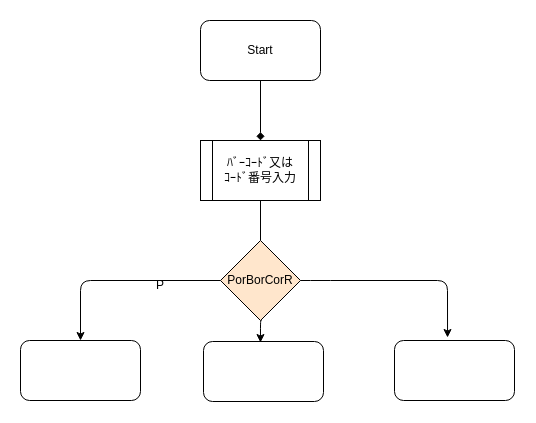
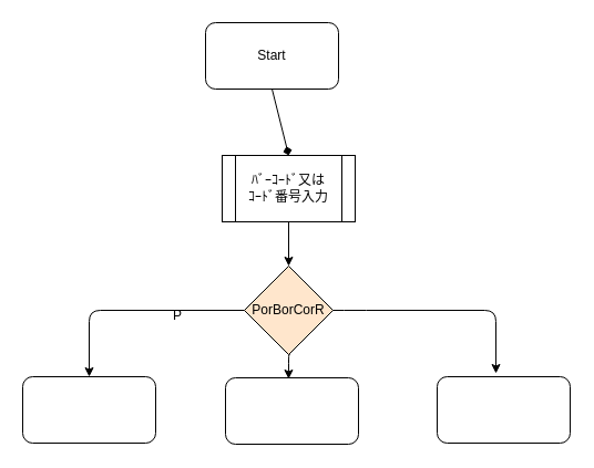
- <mxCell id="2" value="Start" style="rounded=1;whiteSpace=wrap;html=1;" parent="1" vertex="1"><mxGeometry x="200" y="20" width="120" height="60" as="geometry" /></mxCell>
+ <mxCell id="2" value="Start" style="rounded=1;whiteSpace=wrap;html=1;" parent="1" vertex="1"><mxGeometry x="185" y="20" width="120" height="60" as="geometry" /></mxCell>
- <mxCell id="3" value="" style="edgeStyle=none;html=1;entryX=0.5;entryY=0;entryDx=0;entryDy=0;endArrow=none;" parent="1" source="4" target="5" edge="1"><mxGeometry relative="1" as="geometry"><mxPoint x="260" y="280" as="targetPoint" /></mxGeometry></mxCell>
+ <mxCell id="3" value="" style="edgeStyle=none;html=1;entryX=0.5;entryY=0;entryDx=0;entryDy=0;" parent="1" source="4" target="5" edge="1"><mxGeometry relative="1" as="geometry"><mxPoint x="260" y="280" as="targetPoint" /></mxGeometry></mxCell>
